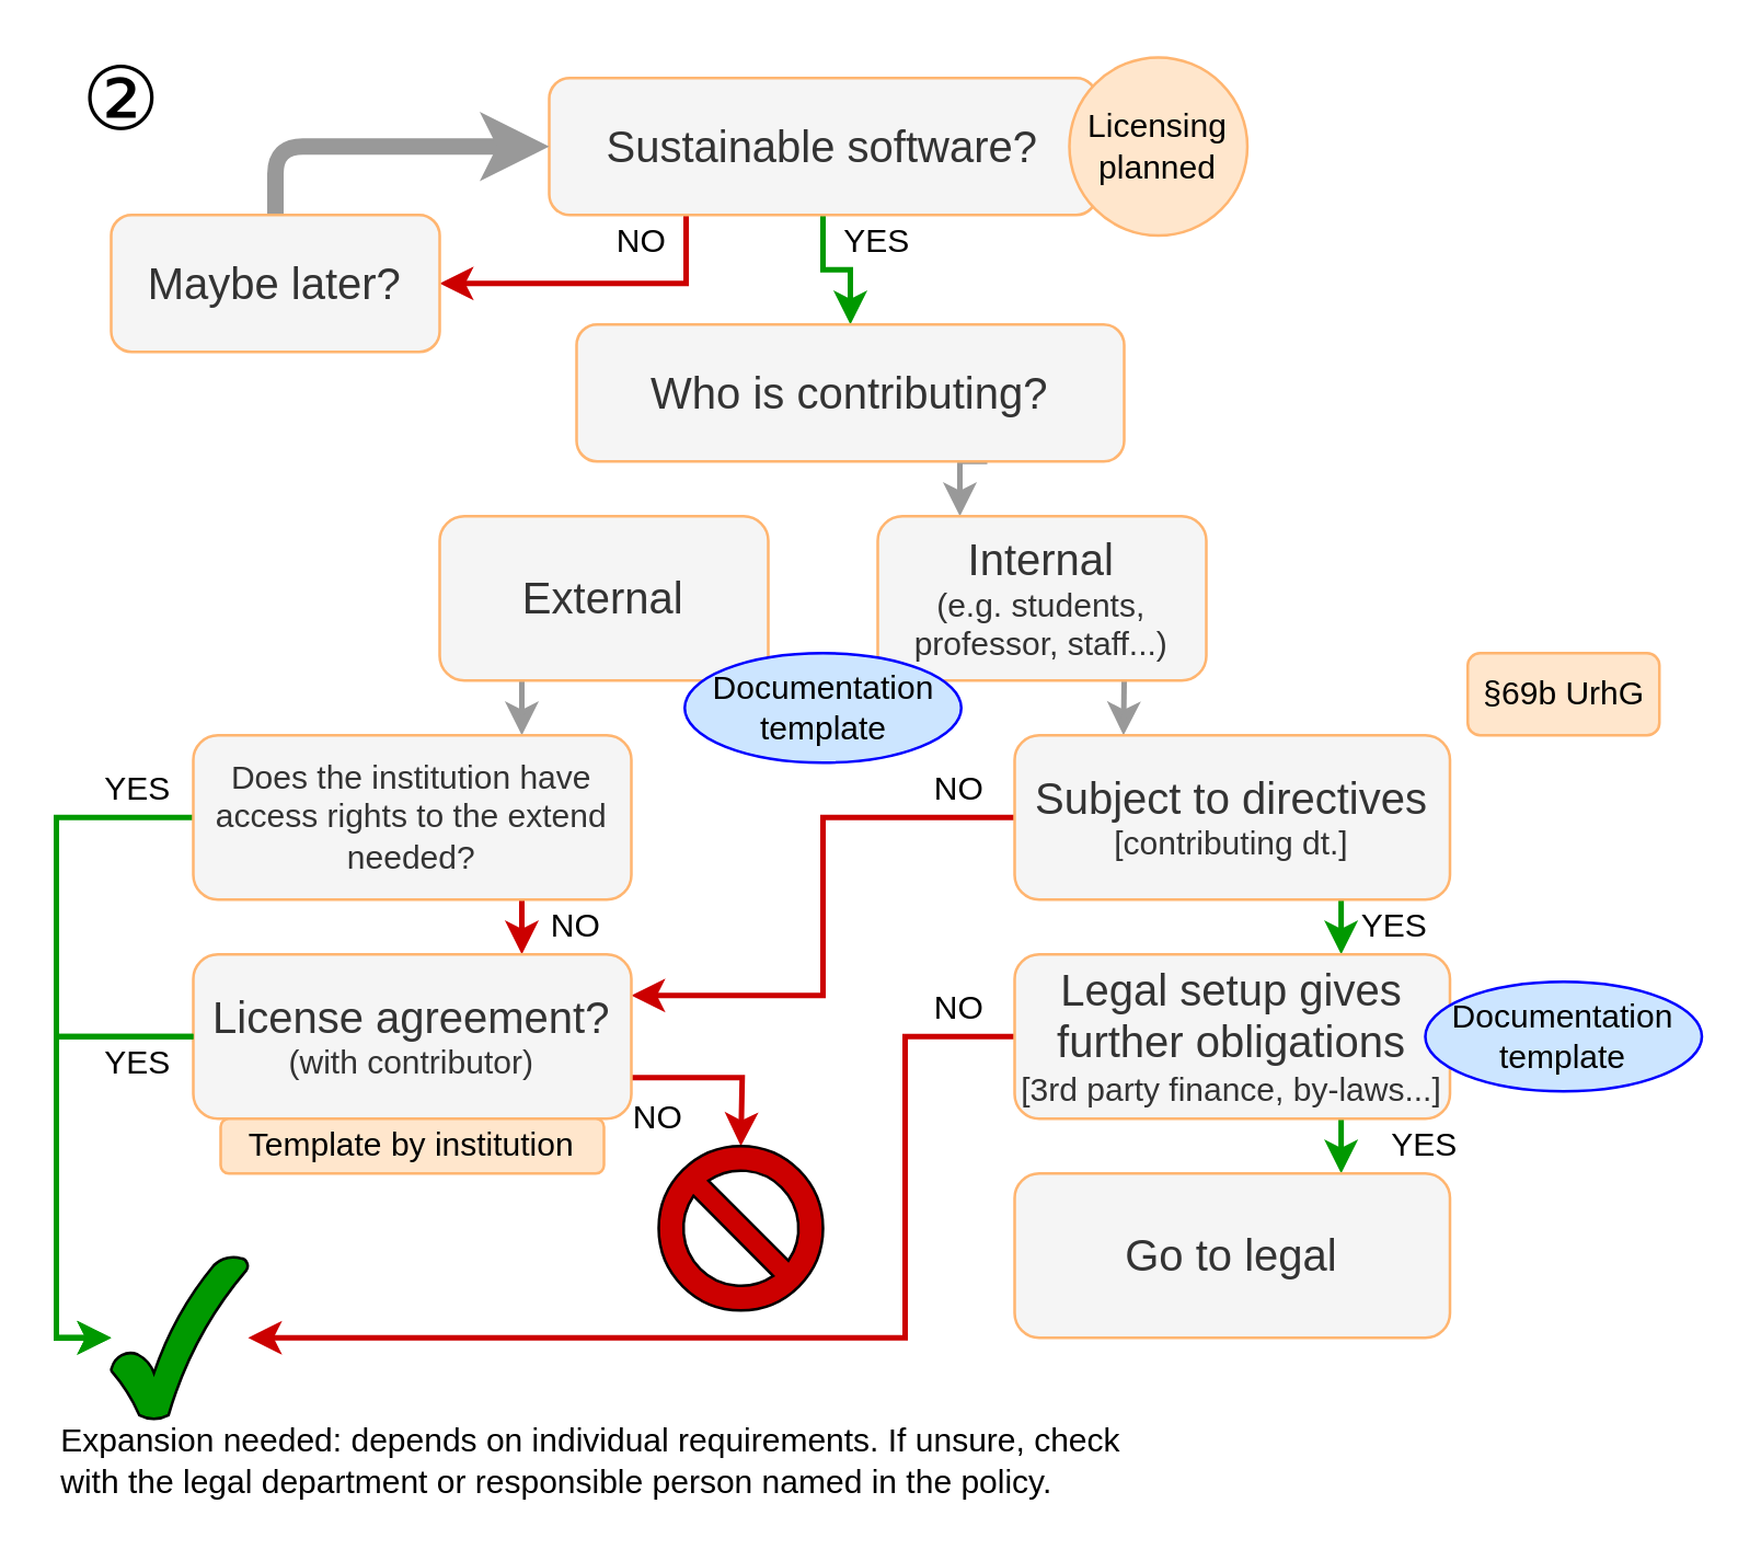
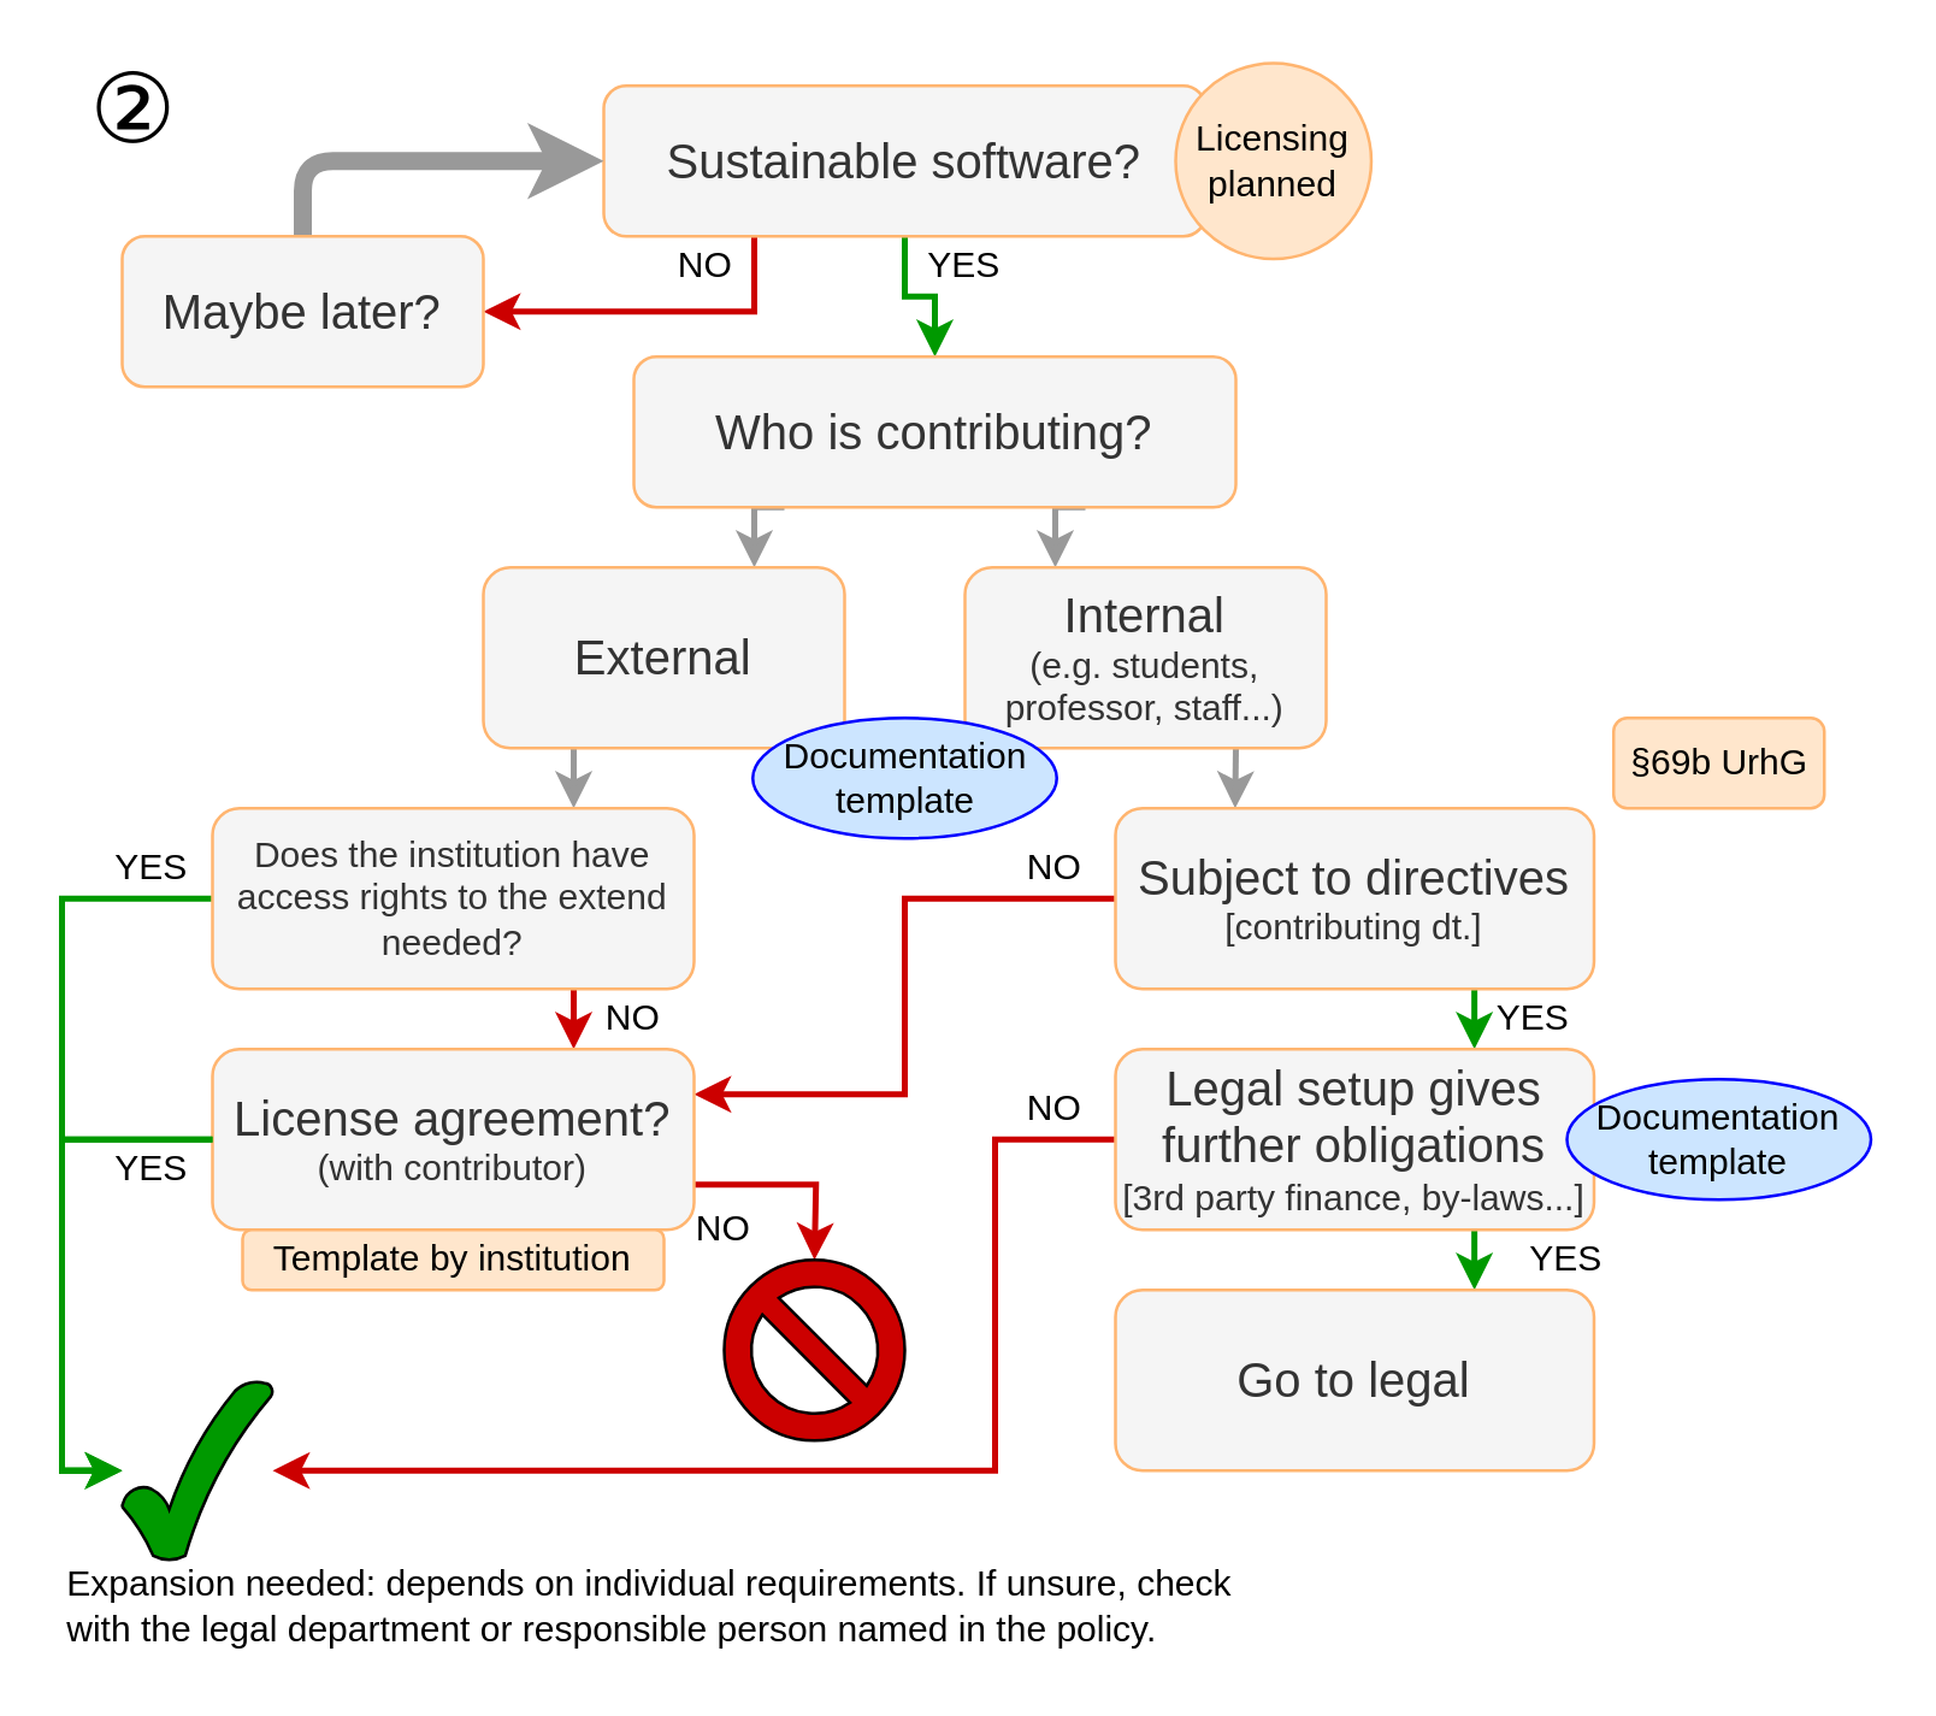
+ <mxCell id="10" style="edgeStyle=orthogonalEdgeStyle;rounded=0;orthogonalLoop=1;jettySize=auto;html=1;exitX=0.25;exitY=1;exitDx=0;exitDy=0;entryX=0.75;entryY=0;entryDx=0;entryDy=0;strokeColor=#999999;strokeWidth=2;" parent="1" source="11" target="13" edge="1"><mxGeometry relative="1" as="geometry" /></mxCell>
